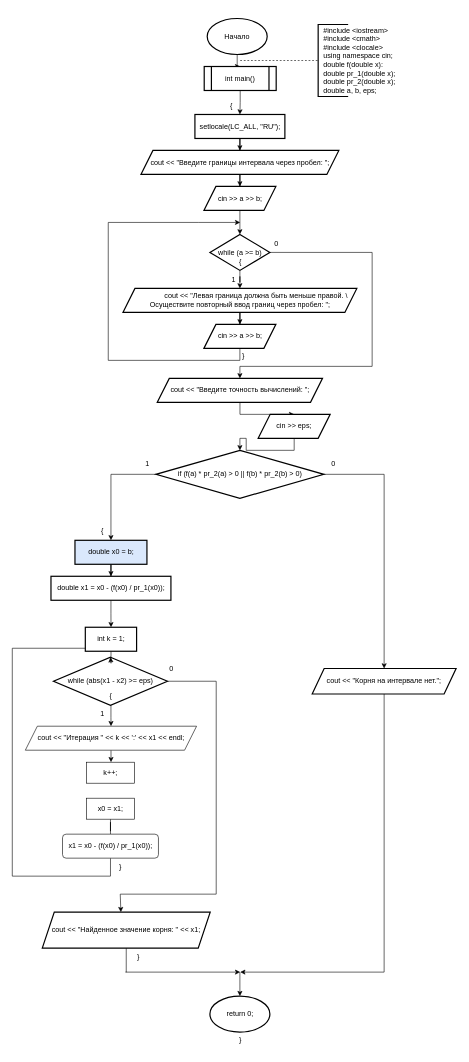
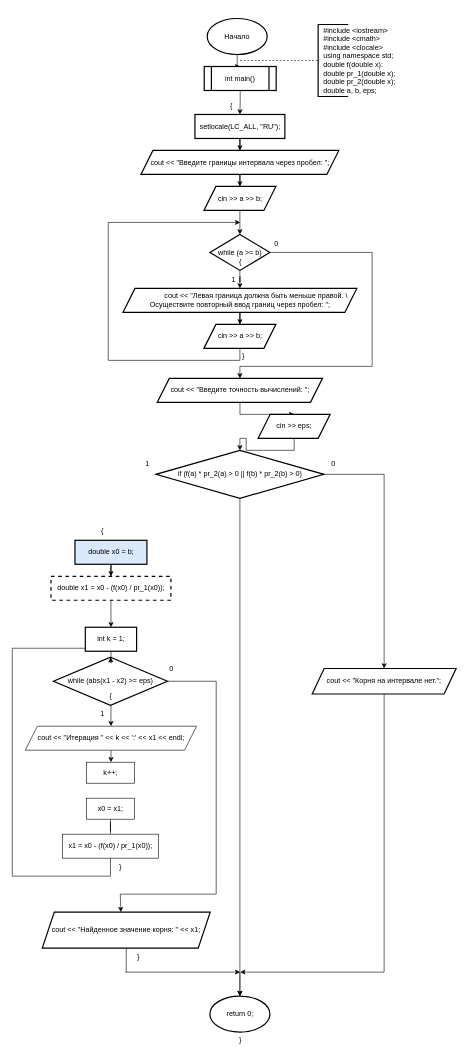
- <mxCell id="24" value="&lt;div&gt;#include &amp;lt;iostream&amp;gt;&lt;/div&gt;&lt;div&gt;#include &amp;lt;cmath&amp;gt;&lt;/div&gt;&lt;div&gt;#include &amp;lt;clocale&amp;gt;&lt;/div&gt;&lt;div&gt;using namespace cin;&lt;/div&gt;&lt;div&gt;double f(double x):&lt;br&gt;&lt;/div&gt;&lt;div&gt;double pr_1(double x);&lt;br&gt;&lt;/div&gt;&lt;div&gt;&lt;span style=&quot;background-color: initial;&quot;&gt;double pr_2(double x);&lt;/span&gt;&lt;/div&gt;&lt;div&gt;&lt;span style=&quot;background-color: initial;&quot;&gt;double a, b, eps;&lt;/span&gt;&lt;br&gt;&lt;/div&gt;" style="text;strokeColor=none;align=left;fillColor=none;html=1;verticalAlign=middle;whiteSpace=wrap;rounded=0;" parent="17" vertex="1"><mxGeometry x="517.25" y="27.5" width="160" height="105" as="geometry" /></mxCell>
+ <mxCell id="24" value="&lt;div&gt;#include &amp;lt;iostream&amp;gt;&lt;/div&gt;&lt;div&gt;#include &amp;lt;cmath&amp;gt;&lt;/div&gt;&lt;div&gt;#include &amp;lt;clocale&amp;gt;&lt;/div&gt;&lt;div&gt;using namespace std;&lt;/div&gt;&lt;div&gt;double f(double x):&lt;br&gt;&lt;/div&gt;&lt;div&gt;double pr_1(double x);&lt;br&gt;&lt;/div&gt;&lt;div&gt;&lt;span style=&quot;background-color: initial;&quot;&gt;double pr_2(double x);&lt;/span&gt;&lt;/div&gt;&lt;div&gt;&lt;span style=&quot;background-color: initial;&quot;&gt;double a, b, eps;&lt;/span&gt;&lt;br&gt;&lt;/div&gt;" style="text;strokeColor=none;align=left;fillColor=none;html=1;verticalAlign=middle;whiteSpace=wrap;rounded=0;" parent="17" vertex="1"><mxGeometry x="517.25" y="27.5" width="160" height="105" as="geometry" /></mxCell>
- <mxCell id="42" style="edgeStyle=orthogonalEdgeStyle;rounded=0;orthogonalLoop=1;jettySize=auto;html=1;entryX=0.5;entryY=0;entryDx=0;entryDy=0;" parent="17" source="44" target="46" edge="1"><mxGeometry relative="1" as="geometry"><mxPoint x="100" y="880" as="targetPoint" /></mxGeometry></mxCell>
+ <mxCell id="42" style="edgeStyle=orthogonalEdgeStyle;rounded=0;orthogonalLoop=1;jettySize=auto;html=1;" parent="17" source="44" target="60" edge="1"><mxGeometry relative="1" as="geometry"><mxPoint x="100" y="880" as="targetPoint" /></mxGeometry></mxCell>
- <mxCell id="48" value="double x1 = x0 - (f(x0) / pr_1(x0));" style="whiteSpace=wrap;html=1;strokeWidth=2;" parent="17" vertex="1"><mxGeometry x="64.5" y="940" width="200" height="40" as="geometry" /></mxCell>
+ <mxCell id="48" value="double x1 = x0 - (f(x0) / pr_1(x0));" style="whiteSpace=wrap;html=1;strokeWidth=2;dashed=1;" parent="17" vertex="1"><mxGeometry x="64.5" y="940" width="200" height="40" as="geometry" /></mxCell>
- <mxCell id="54" value="x1 = x0 - (f(x0) / pr_1(x0));" style="whiteSpace=wrap;html=1;rounded=1;" parent="17" vertex="1"><mxGeometry x="83.72" y="1370" width="160" height="40" as="geometry" /></mxCell>
+ <mxCell id="54" value="x1 = x0 - (f(x0) / pr_1(x0));" style="whiteSpace=wrap;html=1;" parent="17" vertex="1"><mxGeometry x="83.72" y="1370" width="160" height="40" as="geometry" /></mxCell>
